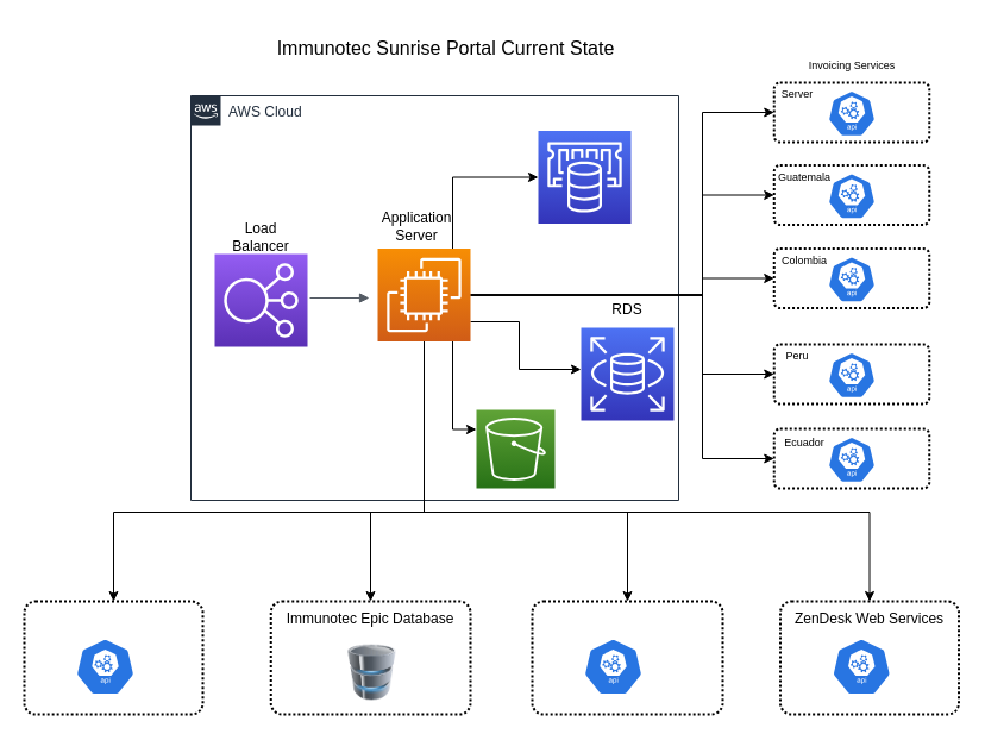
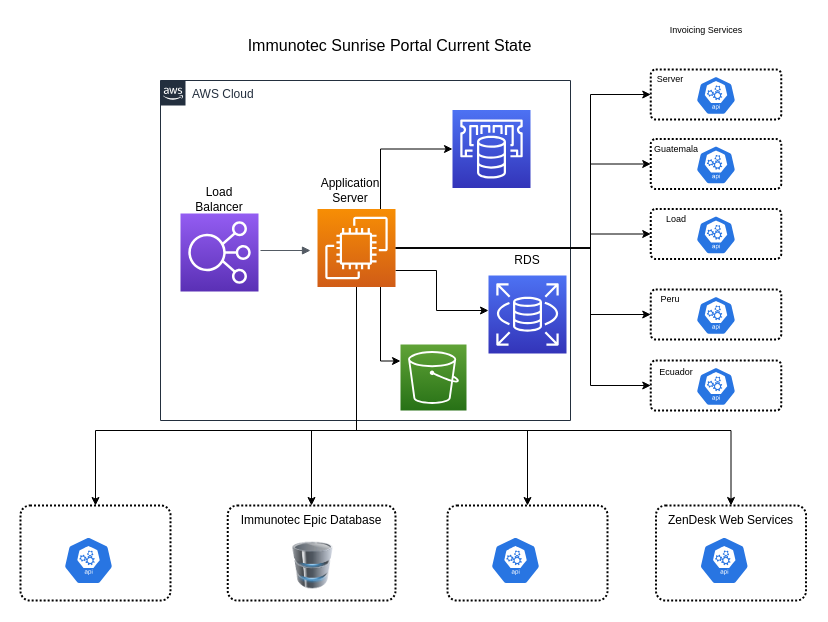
- <mxCell id="3" value="&lt;font style=&quot;font-size: 16px&quot;&gt;Immunotec Sunrise Portal Current State&lt;/font&gt;" style="text;html=1;strokeColor=none;fillColor=none;align=center;verticalAlign=middle;whiteSpace=wrap;rounded=0;" parent="1" vertex="1"><mxGeometry x="224" y="15" width="301" height="50" as="geometry" /></mxCell>
+ <mxCell id="3" value="&lt;font style=&quot;font-size: 16px&quot;&gt;Immunotec Sunrise Portal Current State&lt;/font&gt;" style="text;html=1;strokeColor=none;fillColor=none;align=center;verticalAlign=middle;whiteSpace=wrap;rounded=0;" parent="1" vertex="1"><mxGeometry x="239" y="20" width="301" height="50" as="geometry" /></mxCell>
- <mxCell id="30" value="Invoicing Services" style="text;html=1;strokeColor=none;fillColor=none;align=center;verticalAlign=middle;whiteSpace=wrap;rounded=0;fontSize=9;" parent="1" vertex="1"><mxGeometry x="670.5" y="45" width="90" height="20" as="geometry" /></mxCell>
+ <mxCell id="30" value="Invoicing Services" style="text;html=1;strokeColor=none;fillColor=none;align=center;verticalAlign=middle;whiteSpace=wrap;rounded=0;fontSize=9;" parent="1" vertex="1"><mxGeometry x="660.5" y="20" width="90" height="20" as="geometry" /></mxCell>
- <mxCell id="22" value="Colombia" style="text;html=1;strokeColor=none;fillColor=none;align=center;verticalAlign=middle;whiteSpace=wrap;rounded=0;fontSize=9;" parent="1" vertex="1"><mxGeometry x="655.5" y="208.5" width="40" height="20" as="geometry" /></mxCell>
+ <mxCell id="22" value="Load" style="text;html=1;strokeColor=none;fillColor=none;align=center;verticalAlign=middle;whiteSpace=wrap;rounded=0;fontSize=9;" parent="1" vertex="1"><mxGeometry x="655.5" y="208.5" width="40" height="20" as="geometry" /></mxCell>
